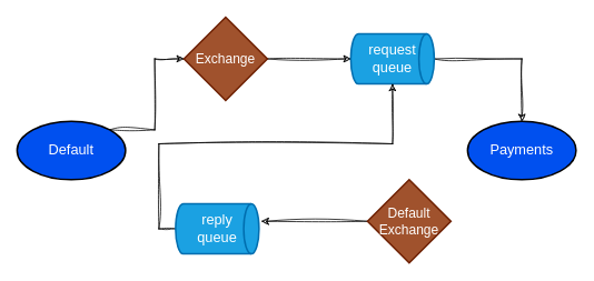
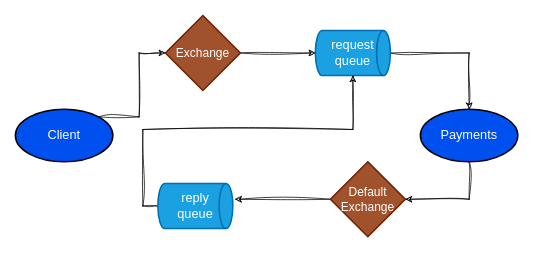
- <mxCell id="3" value="Default" style="strokeWidth=2;html=1;shape=mxgraph.flowchart.start_1;whiteSpace=wrap;fillColor=#0050ef;strokeColor=default;fontColor=#ffffff;fontSize=17;rounded=0;" vertex="1" parent="1"><mxGeometry x="20" y="145" width="130" height="70" as="geometry" /></mxCell>
+ <mxCell id="3" value="Client" style="strokeWidth=2;html=1;shape=mxgraph.flowchart.start_1;whiteSpace=wrap;fillColor=#0050ef;strokeColor=default;fontColor=#ffffff;fontSize=17;rounded=0;" vertex="1" parent="1"><mxGeometry x="20" y="145" width="130" height="70" as="geometry" /></mxCell>
+ <mxCell id="10" style="edgeStyle=orthogonalEdgeStyle;rounded=0;sketch=1;hachureGap=4;jiggle=2;curveFitting=1;orthogonalLoop=1;jettySize=auto;html=1;exitX=0.5;exitY=1;exitDx=0;exitDy=0;exitPerimeter=0;entryX=1;entryY=0.5;entryDx=0;entryDy=0;entryPerimeter=0;fontFamily=Architects Daughter;fontSource=https%3A%2F%2Ffonts.googleapis.com%2Fcss%3Ffamily%3DArchitects%2BDaughter;fontSize=16;" edge="1" parent="1" source="11" target="13"><mxGeometry relative="1" as="geometry" /></mxCell>
